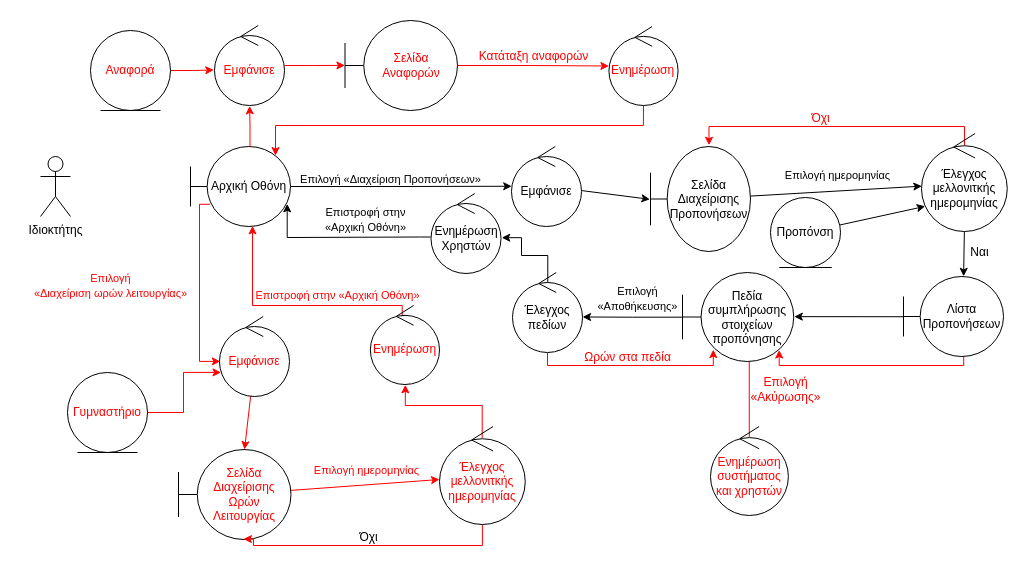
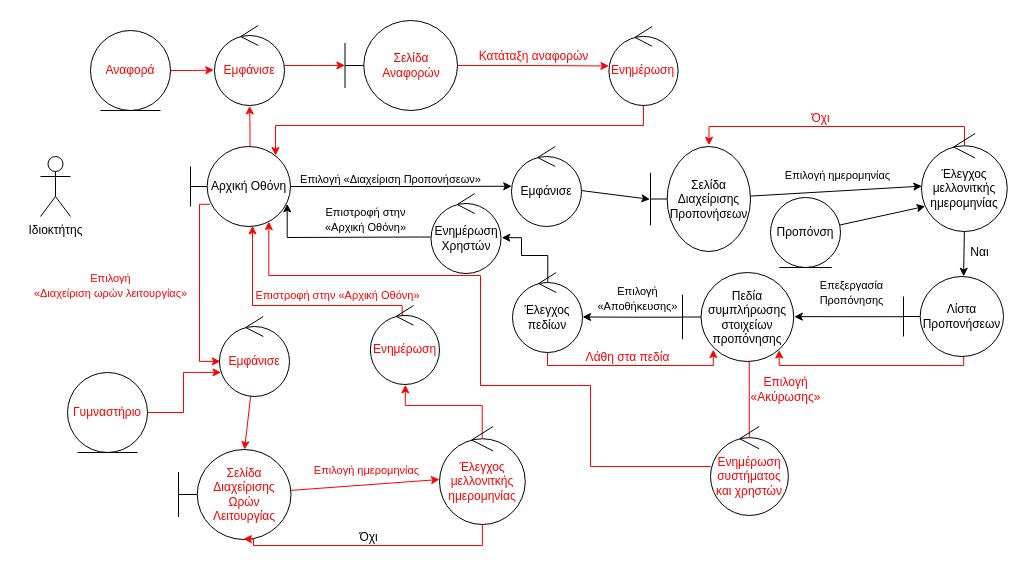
+ <mxCell id="16" value="&lt;font style=&quot;font-size: 11px;&quot;&gt;Επεξεργασία&lt;br&gt;Προπόνησης&lt;/font&gt;" style="text;html=1;align=center;verticalAlign=middle;resizable=0;points=[];autosize=1;strokeColor=none;fillColor=none;" parent="1" vertex="1"><mxGeometry x="806" y="272" width="90" height="40" as="geometry" /></mxCell>
+ <mxCell id="25" style="edgeStyle=orthogonalEdgeStyle;rounded=0;orthogonalLoop=1;jettySize=auto;html=1;entryX=0.783;entryY=0.939;entryDx=0;entryDy=0;entryPerimeter=0;elbow=vertical;strokeColor=#FF0000;" parent="1" source="26" target="5" edge="1"><mxGeometry relative="1" as="geometry"><Array as="points"><mxPoint x="590" y="466" /><mxPoint x="590" y="385" /><mxPoint x="480" y="385" /><mxPoint x="480" y="275" /><mxPoint x="268" y="275" /></Array></mxGeometry></mxCell>
- <mxCell id="58" value="&lt;font color=&quot;#ff0000&quot;&gt;Ωρών στα πεδία&lt;/font&gt;" style="text;html=1;align=center;verticalAlign=middle;resizable=0;points=[];autosize=1;strokeColor=none;fillColor=none;" parent="1" vertex="1"><mxGeometry x="572" y="342" width="110" height="30" as="geometry" /></mxCell>
+ <mxCell id="58" value="&lt;font color=&quot;#ff0000&quot;&gt;Λάθη στα πεδία&lt;/font&gt;" style="text;html=1;align=center;verticalAlign=middle;resizable=0;points=[];autosize=1;strokeColor=none;fillColor=none;" parent="1" vertex="1"><mxGeometry x="572" y="342" width="110" height="30" as="geometry" /></mxCell>
